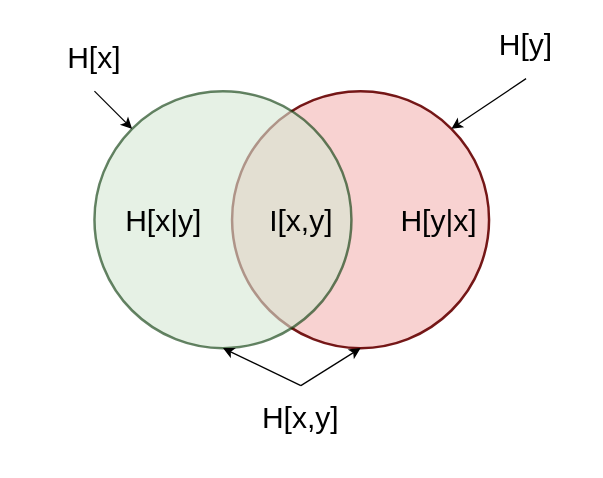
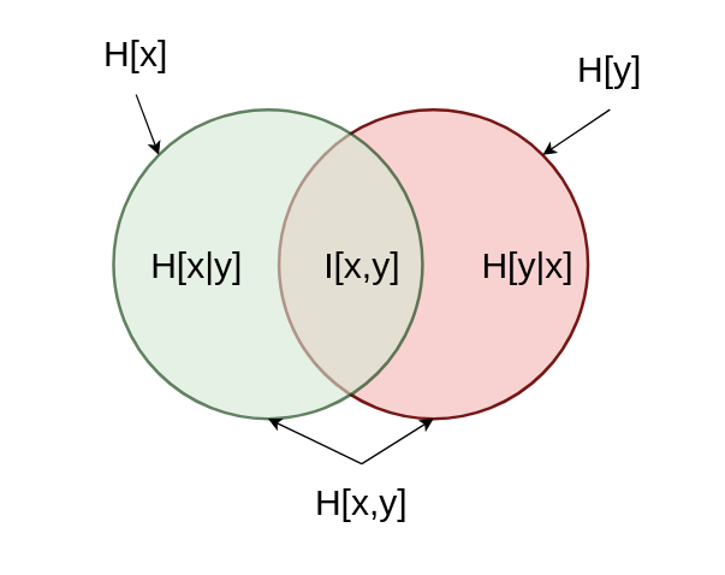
- <mxCell id="11" value="&lt;font style=&quot;font-size: 24px&quot;&gt;H[y]&lt;/font&gt;" style="text;html=1;strokeColor=none;fillColor=none;align=center;verticalAlign=middle;whiteSpace=wrap;rounded=0;opacity=60;movable=1;resizable=1;rotatable=1;deletable=1;editable=1;connectable=1;container=0;" parent="1" vertex="1"><mxGeometry x="365" y="10" width="110" height="52.308" as="geometry" /></mxCell>
+ <mxCell id="11" value="&lt;font style=&quot;font-size: 24px&quot;&gt;H[y]&lt;/font&gt;" style="text;html=1;strokeColor=none;fillColor=none;align=center;verticalAlign=middle;whiteSpace=wrap;rounded=0;opacity=60;movable=1;resizable=1;rotatable=1;deletable=1;editable=1;connectable=1;container=0;" parent="1" vertex="1"><mxGeometry x="350" y="20" width="110" height="52.308" as="geometry" /></mxCell>
- <mxCell id="6" value="&lt;font style=&quot;font-size: 24px&quot;&gt;H[x]&lt;/font&gt;" style="text;html=1;strokeColor=none;fillColor=none;align=center;verticalAlign=middle;whiteSpace=wrap;rounded=0;opacity=60;movable=1;resizable=1;rotatable=1;deletable=1;editable=1;connectable=1;container=0;" parent="1" vertex="1"><mxGeometry x="20" y="20" width="110" height="52.308" as="geometry" /></mxCell>
+ <mxCell id="6" value="&lt;font style=&quot;font-size: 24px&quot;&gt;H[x]&lt;/font&gt;" style="text;html=1;strokeColor=none;fillColor=none;align=center;verticalAlign=middle;whiteSpace=wrap;rounded=0;opacity=60;movable=1;resizable=1;rotatable=1;deletable=1;editable=1;connectable=1;container=0;" parent="1" vertex="1"><mxGeometry x="35" y="10" width="110" height="52.308" as="geometry" /></mxCell>
